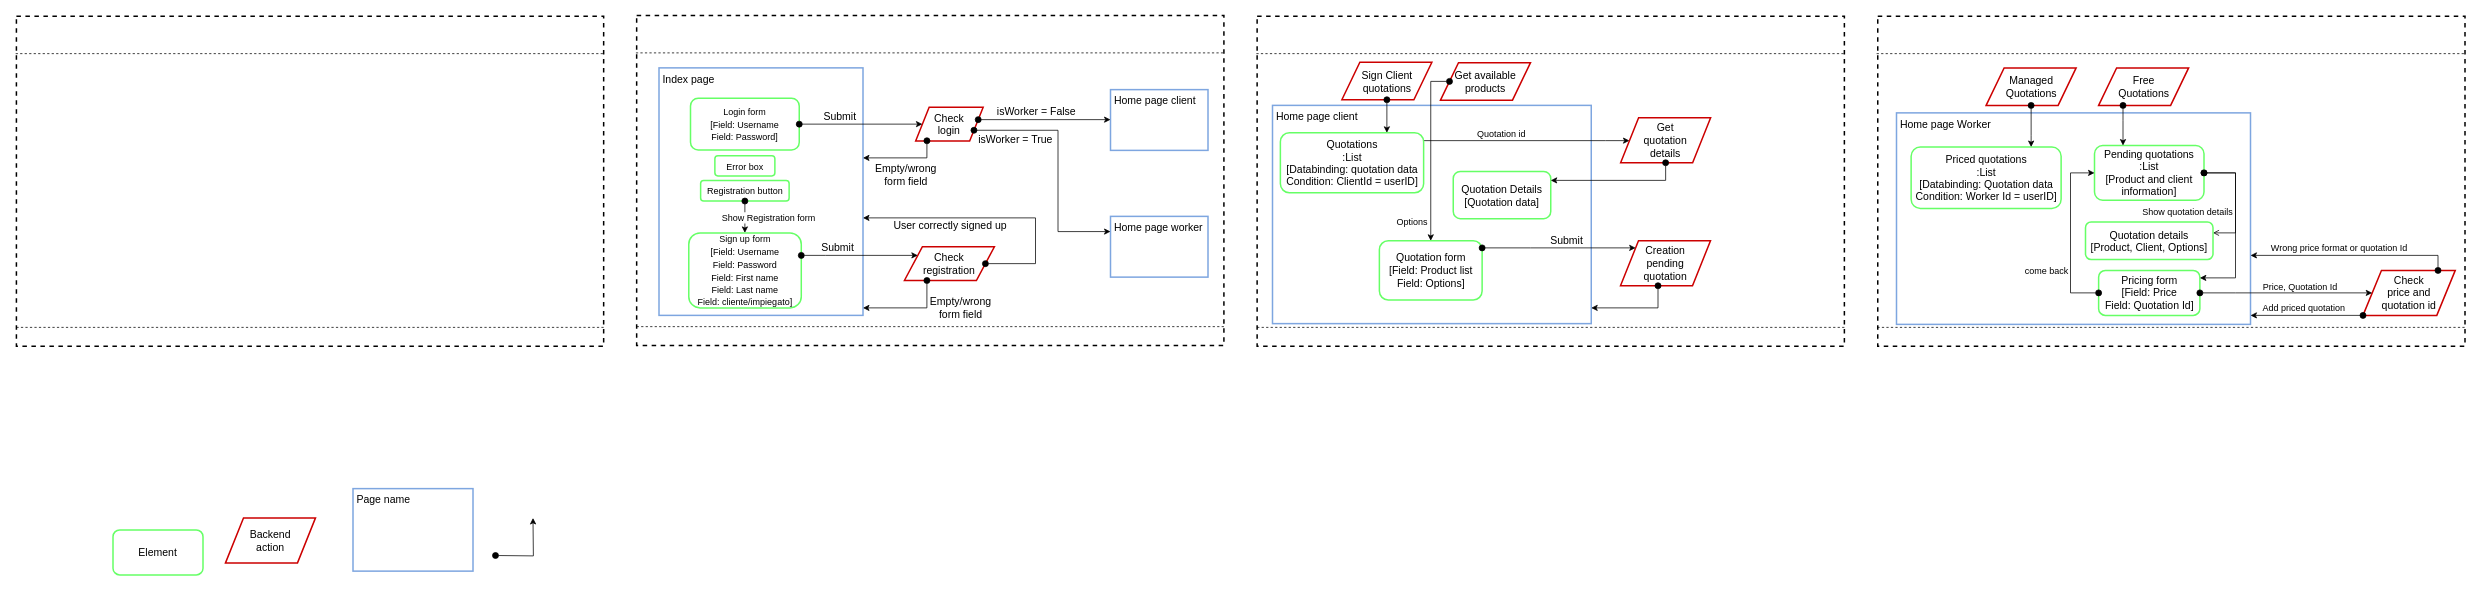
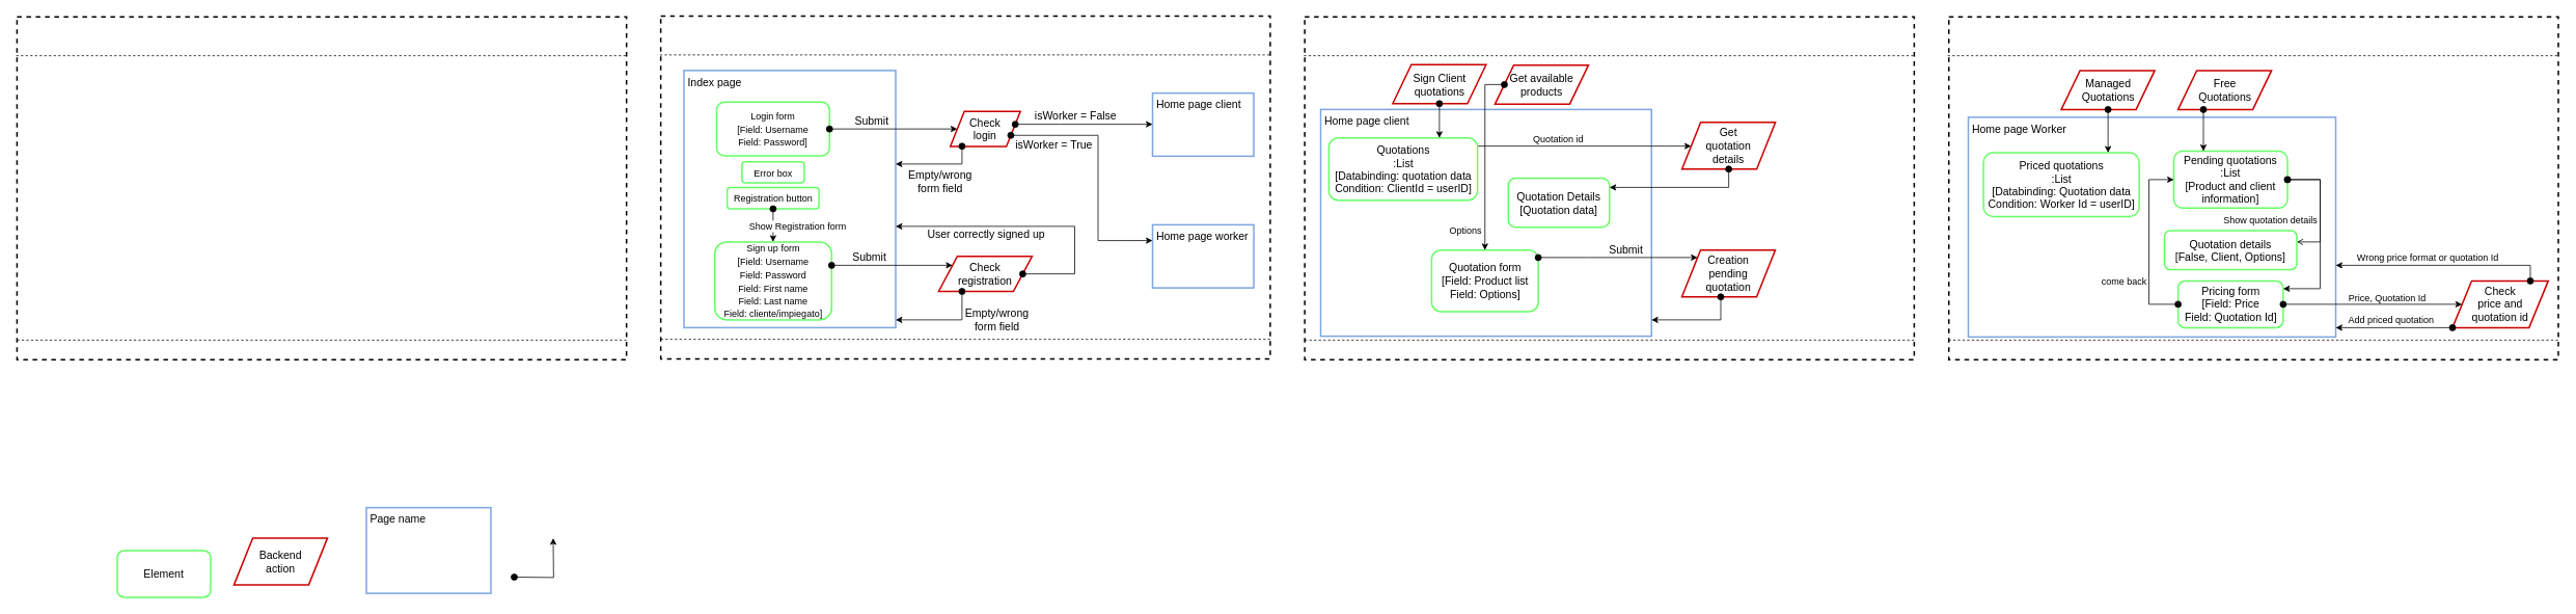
- <mxCell id="60" value="Quotation details&lt;br&gt;[Product, Client, Options]" style="rounded=1;whiteSpace=wrap;html=1;strokeColor=#66FF66;strokeWidth=2;fillColor=none;fontSize=14;align=center;labelBackgroundColor=none;" parent="1" vertex="1"><mxGeometry x="2780" y="295.5" width="170" height="50" as="geometry" /></mxCell>
+ <mxCell id="60" value="Quotation details&lt;br&gt;[False, Client, Options]" style="rounded=1;whiteSpace=wrap;html=1;strokeColor=#66FF66;strokeWidth=2;fillColor=none;fontSize=14;align=center;labelBackgroundColor=none;" parent="1" vertex="1"><mxGeometry x="2780" y="295.5" width="170" height="50" as="geometry" /></mxCell>
